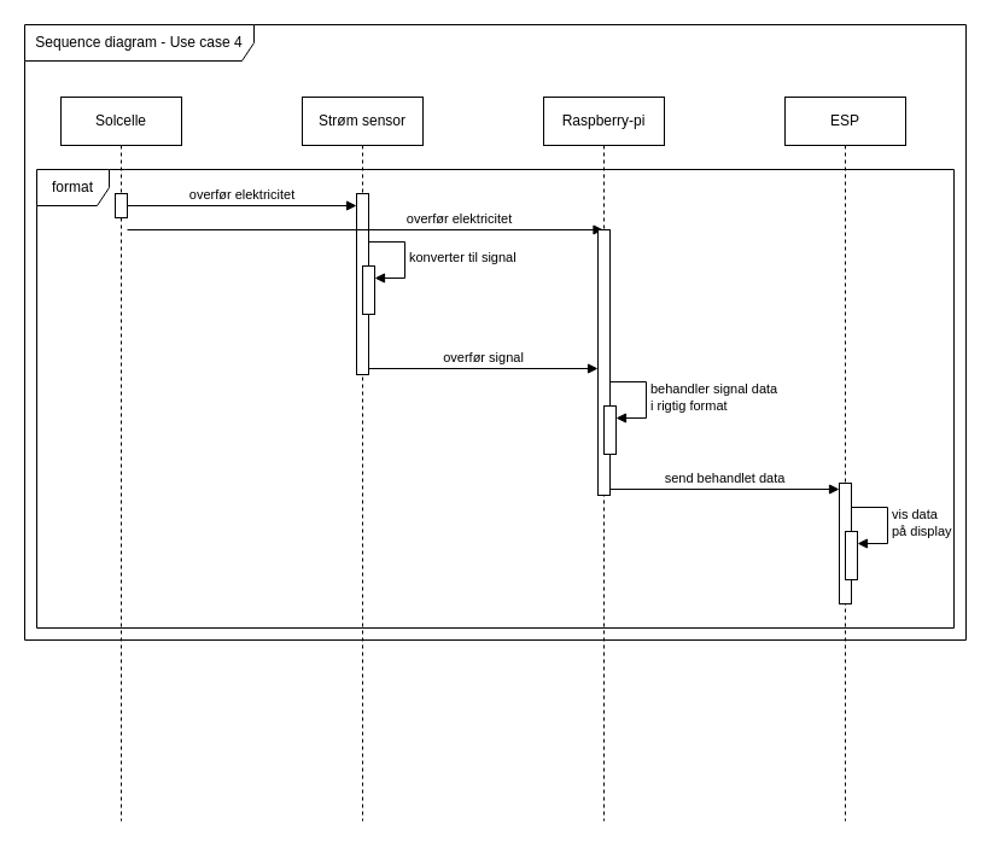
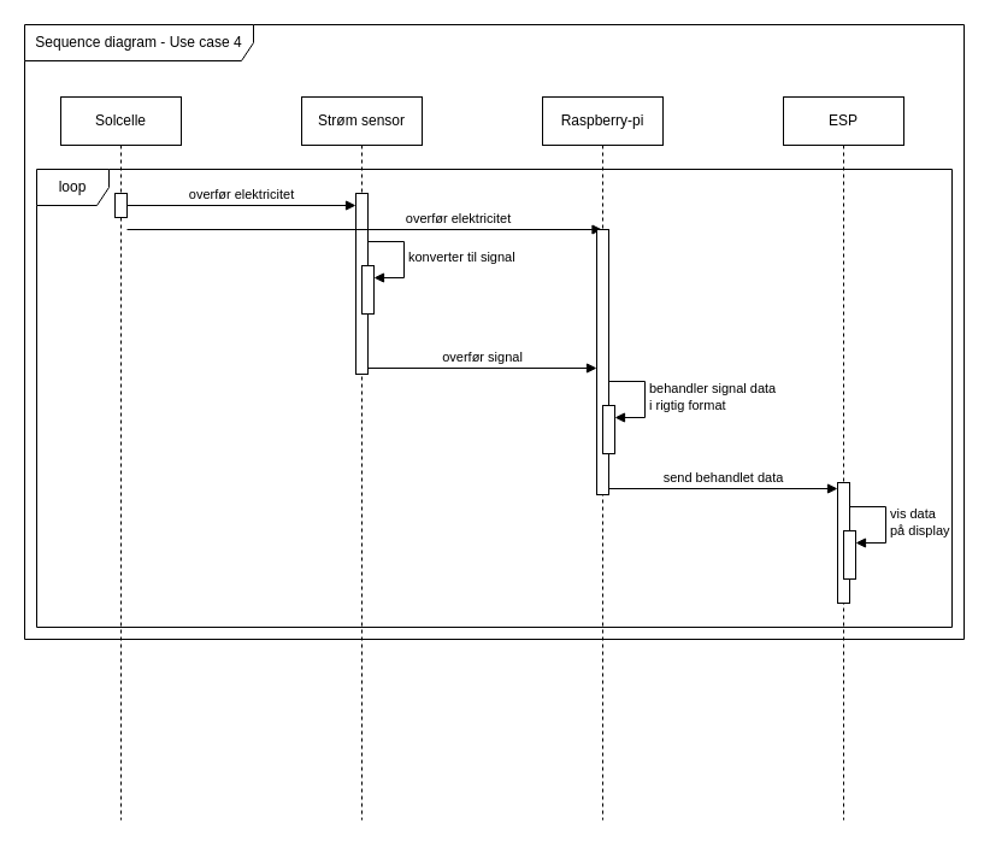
- <mxCell id="21" value="format" style="shape=umlFrame;whiteSpace=wrap;html=1;pointerEvents=0;" vertex="1" parent="1"><mxGeometry x="30" y="140" width="760" height="380" as="geometry" /></mxCell>
+ <mxCell id="21" value="loop" style="shape=umlFrame;whiteSpace=wrap;html=1;pointerEvents=0;" vertex="1" parent="1"><mxGeometry x="30" y="140" width="760" height="380" as="geometry" /></mxCell>
